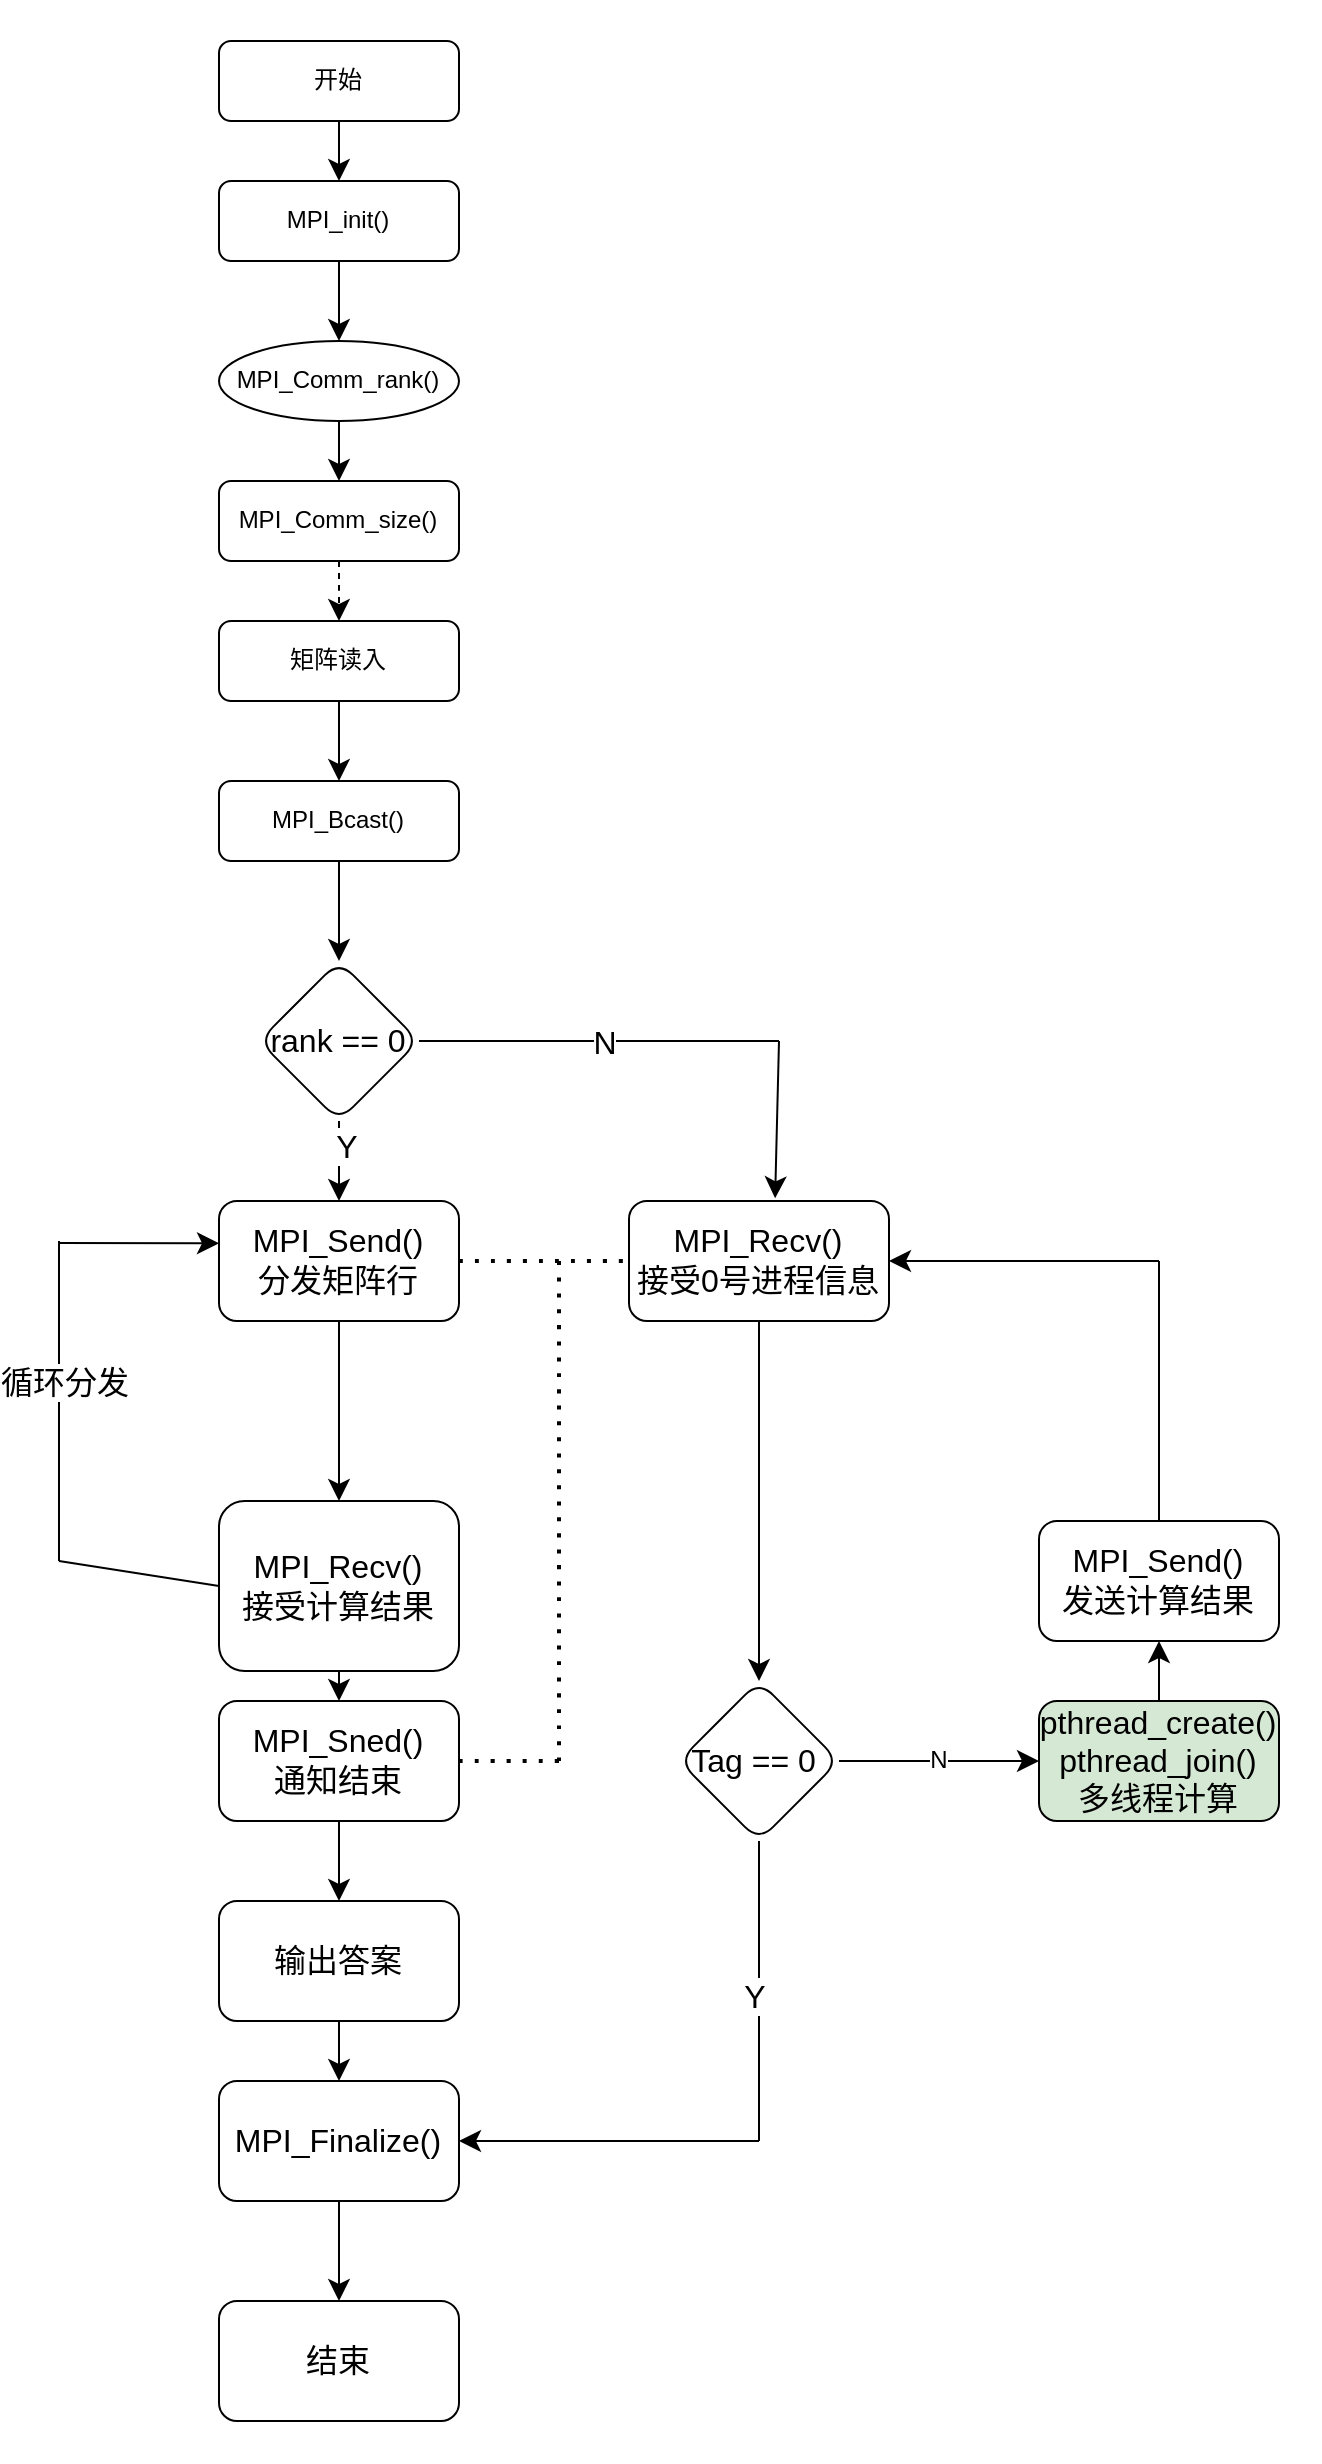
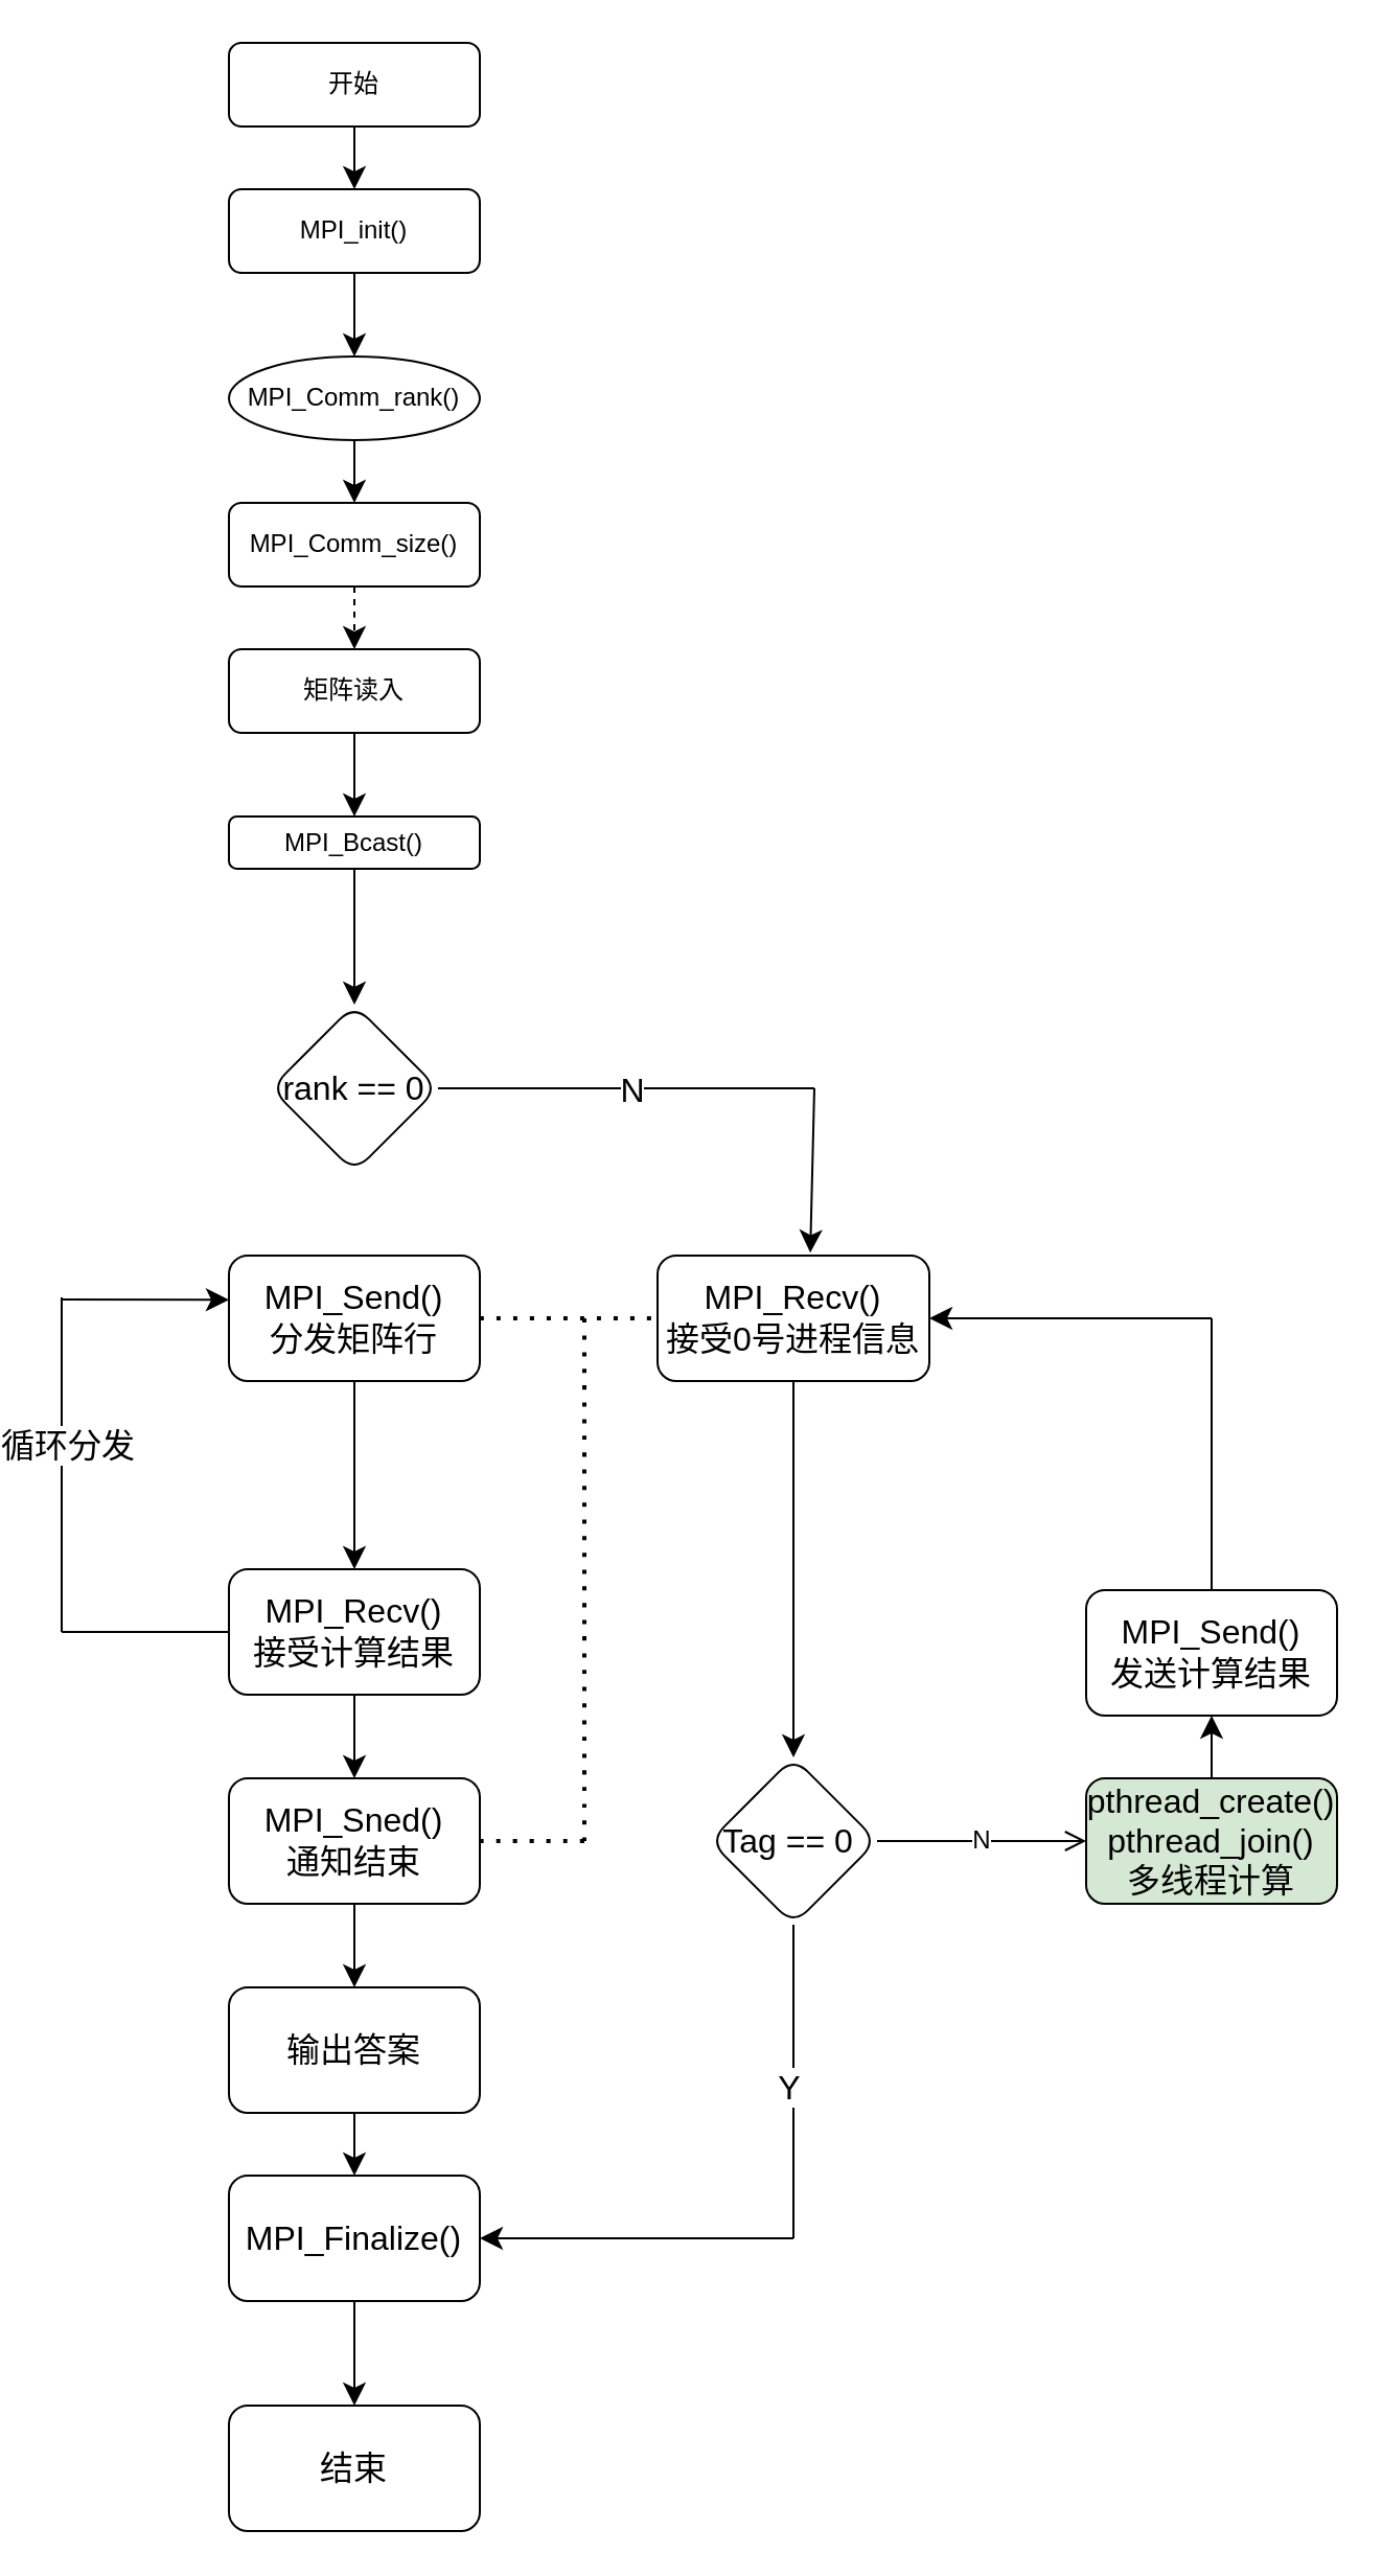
- <mxCell id="13" value="MPI_Bcast()" style="rounded=1;whiteSpace=wrap;html=1;fontSize=12;glass=0;strokeWidth=1;shadow=0;" vertex="1" parent="1"><mxGeometry x="100" y="390" width="120" height="40" as="geometry" /></mxCell>
+ <mxCell id="13" value="MPI_Bcast()" style="rounded=1;whiteSpace=wrap;html=1;fontSize=12;glass=0;strokeWidth=1;shadow=0;" vertex="1" parent="1"><mxGeometry x="100" y="390" width="120" height="25" as="geometry" /></mxCell>
- <mxCell id="14" value="" style="edgeStyle=none;curved=1;rounded=0;orthogonalLoop=1;jettySize=auto;html=1;fontSize=12;startSize=8;endSize=8;" edge="1" parent="1" source="16" target="20"><mxGeometry relative="1" as="geometry" /></mxCell>
- <mxCell id="15" value="Y" style="edgeLabel;html=1;align=center;verticalAlign=middle;resizable=0;points=[];fontSize=16;" vertex="1" connectable="0" parent="14"><mxGeometry x="-0.414" y="3" relative="1" as="geometry"><mxPoint as="offset" /></mxGeometry></mxCell>
- <mxCell id="22" value="MPI_Recv()&lt;br&gt;接受计算结果" style="whiteSpace=wrap;html=1;fontSize=16;rounded=1;glass=0;strokeWidth=1;shadow=0;" vertex="1" parent="1"><mxGeometry x="100" y="750" width="120" height="85" as="geometry" /></mxCell>
+ <mxCell id="22" value="MPI_Recv()&lt;br&gt;接受计算结果" style="whiteSpace=wrap;html=1;fontSize=16;rounded=1;glass=0;strokeWidth=1;shadow=0;" vertex="1" parent="1"><mxGeometry x="100" y="750" width="120" height="60" as="geometry" /></mxCell>
- <mxCell id="36" value="N" style="edgeStyle=none;curved=1;rounded=0;orthogonalLoop=1;jettySize=auto;html=1;fontSize=12;startSize=8;endSize=8;" edge="1" parent="1" source="37" target="43"><mxGeometry relative="1" as="geometry" /></mxCell>
+ <mxCell id="36" value="N" style="edgeStyle=none;curved=1;rounded=0;orthogonalLoop=1;jettySize=auto;html=1;fontSize=12;startSize=8;endSize=8;endArrow=open;" edge="1" parent="1" source="37" target="43"><mxGeometry relative="1" as="geometry" /></mxCell>
